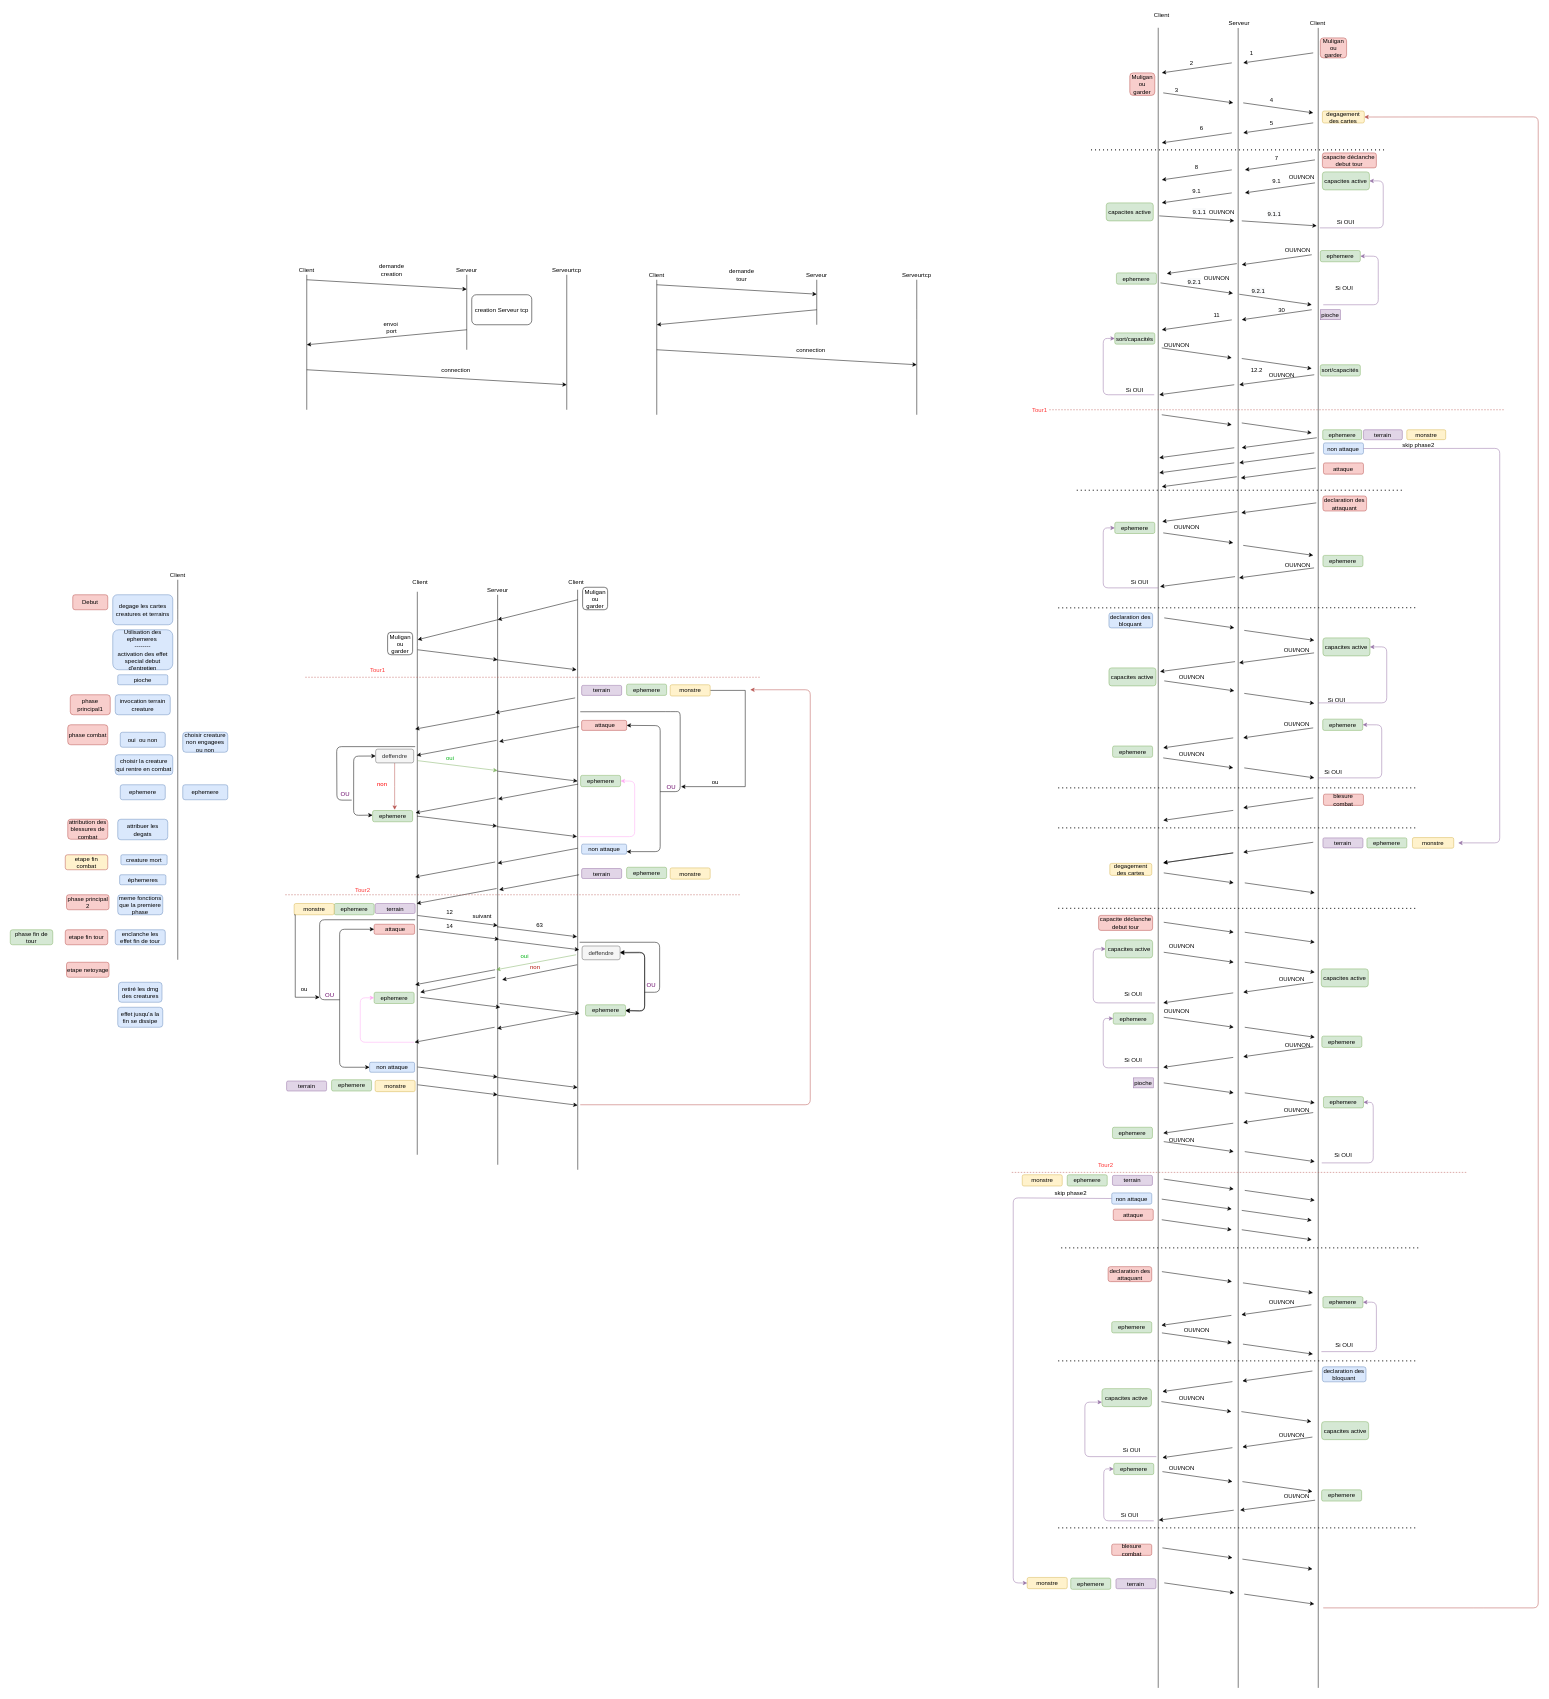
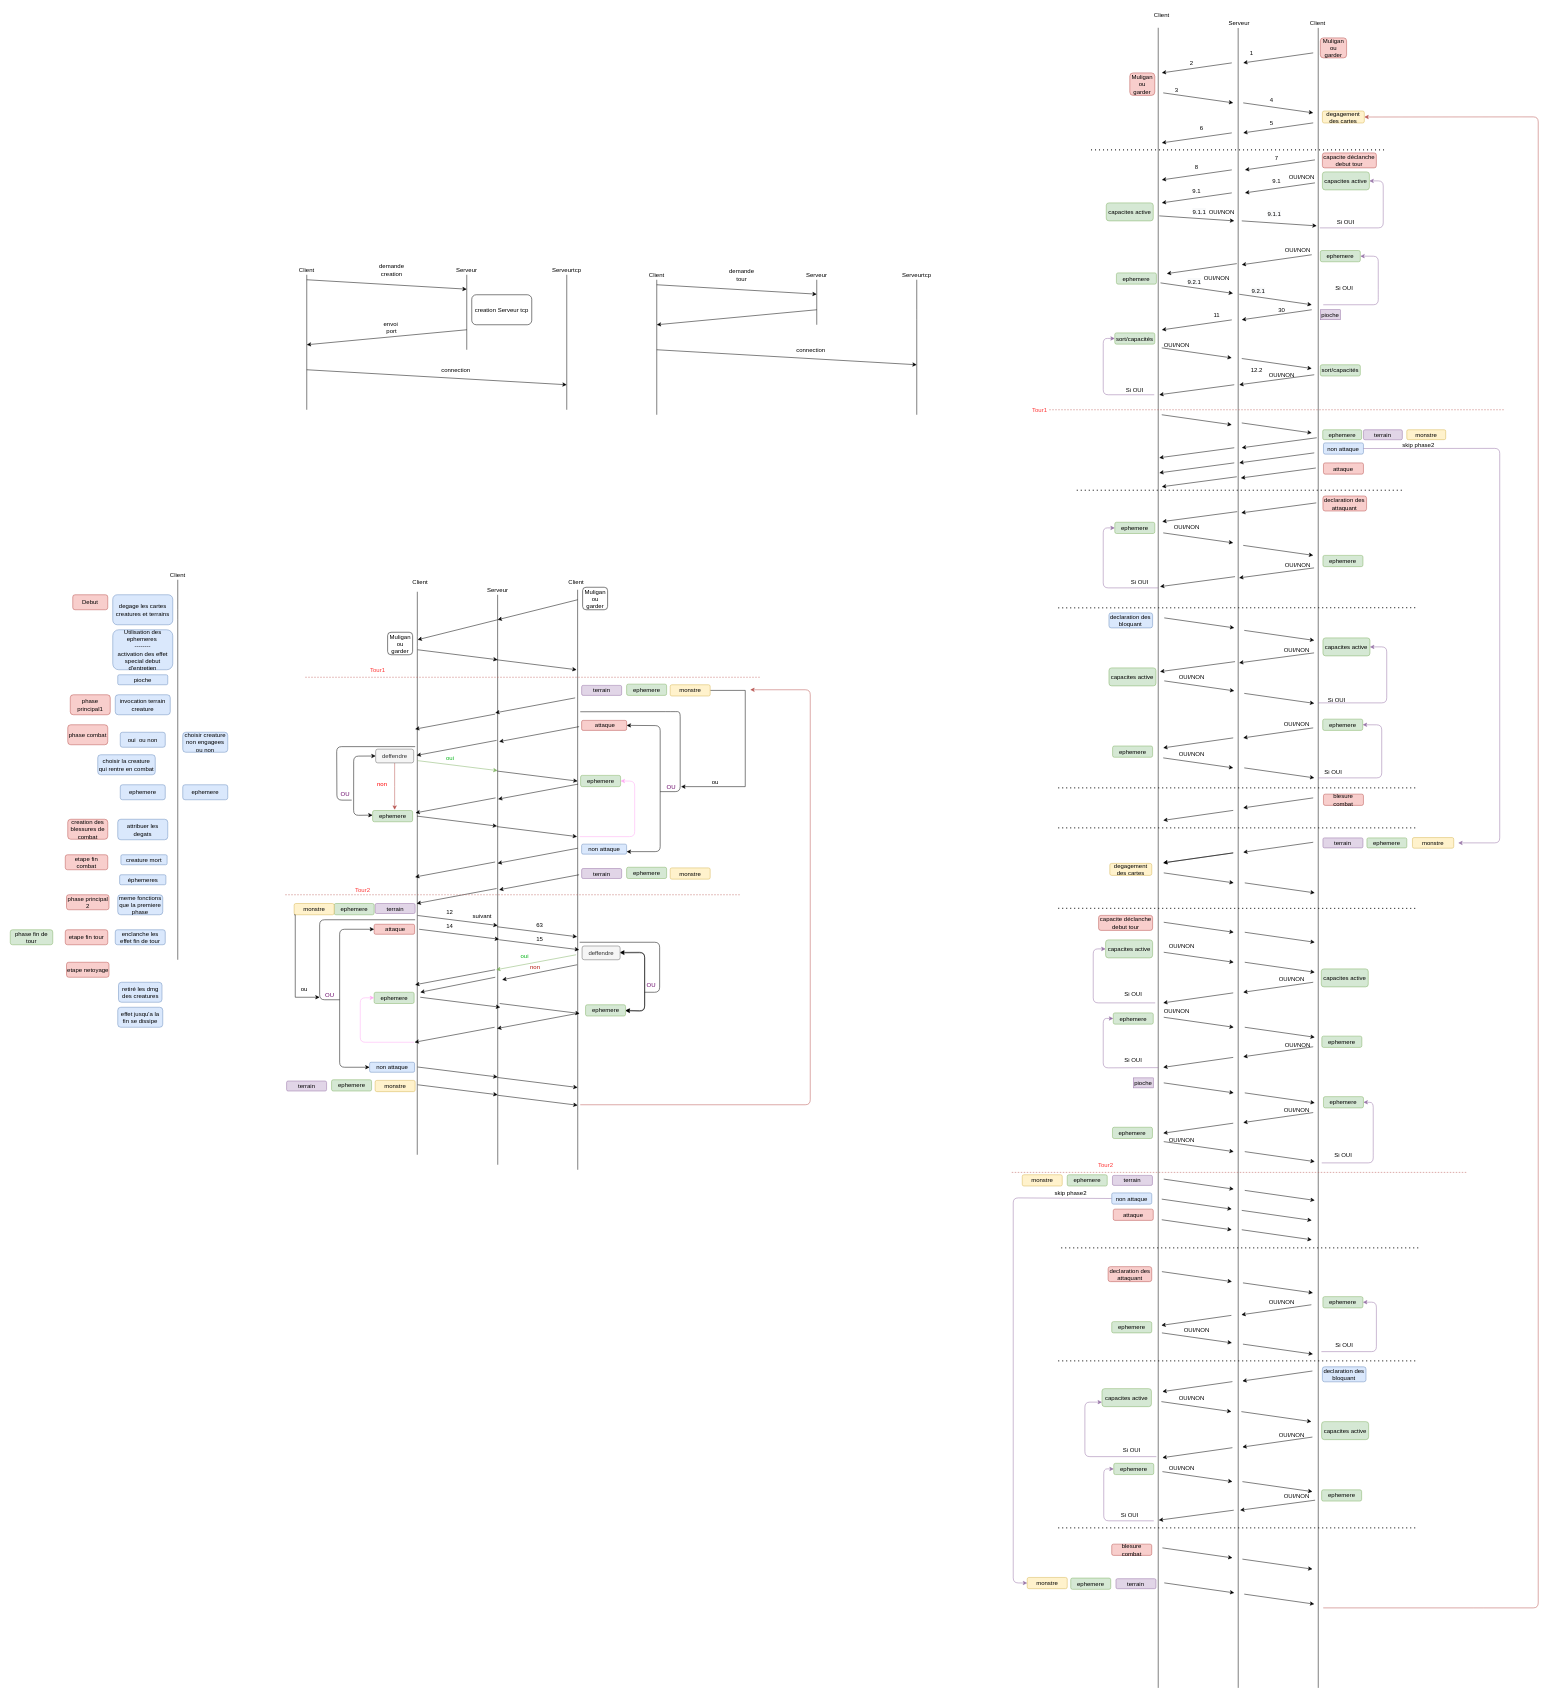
- <mxCell id="78" value="choisir la creature qui rentre en combat" style="rounded=1;whiteSpace=wrap;html=1;fillColor=#dae8fc;strokeColor=#6c8ebf;" parent="1" vertex="1"><mxGeometry x="230" y="1509" width="115" height="40" as="geometry" /></mxCell>
+ <mxCell id="78" value="choisir la creature qui rentre en combat" style="rounded=1;whiteSpace=wrap;html=1;fillColor=#dae8fc;strokeColor=#6c8ebf;" parent="1" vertex="1"><mxGeometry x="195" y="1509" width="115" height="40" as="geometry" /></mxCell>
- <mxCell id="82" value="attribution des blessures de combat" style="rounded=1;whiteSpace=wrap;html=1;fillColor=#f8cecc;strokeColor=#b85450;" parent="1" vertex="1"><mxGeometry x="135" y="1638" width="80" height="40" as="geometry" /></mxCell>
+ <mxCell id="82" value="creation des blessures de combat" style="rounded=1;whiteSpace=wrap;html=1;fillColor=#f8cecc;strokeColor=#b85450;" parent="1" vertex="1"><mxGeometry x="135" y="1638" width="80" height="40" as="geometry" /></mxCell>
- <mxCell id="84" value="etape fin combat" style="rounded=1;whiteSpace=wrap;html=1;fillColor=#fff2cc;strokeColor=#b85450;" parent="1" vertex="1"><mxGeometry x="130" y="1709" width="85" height="30" as="geometry" /></mxCell>
+ <mxCell id="84" value="etape fin combat" style="rounded=1;whiteSpace=wrap;html=1;fillColor=#f8cecc;strokeColor=#b85450;" parent="1" vertex="1"><mxGeometry x="130" y="1709" width="85" height="30" as="geometry" /></mxCell>
+ <mxCell id="124" value="15" style="text;html=1;strokeColor=none;fillColor=none;align=center;verticalAlign=middle;whiteSpace=wrap;rounded=0;" parent="1" vertex="1"><mxGeometry x="1058.8" y="1866.5" width="40" height="20" as="geometry" /></mxCell>
